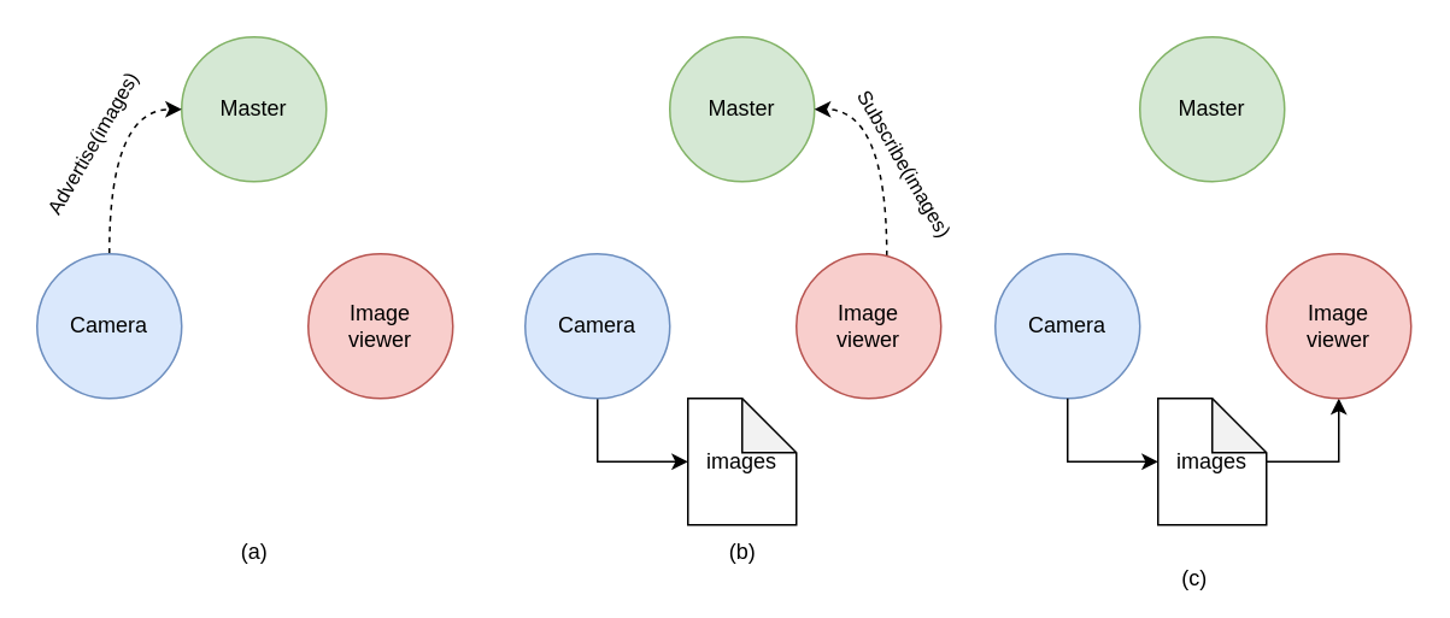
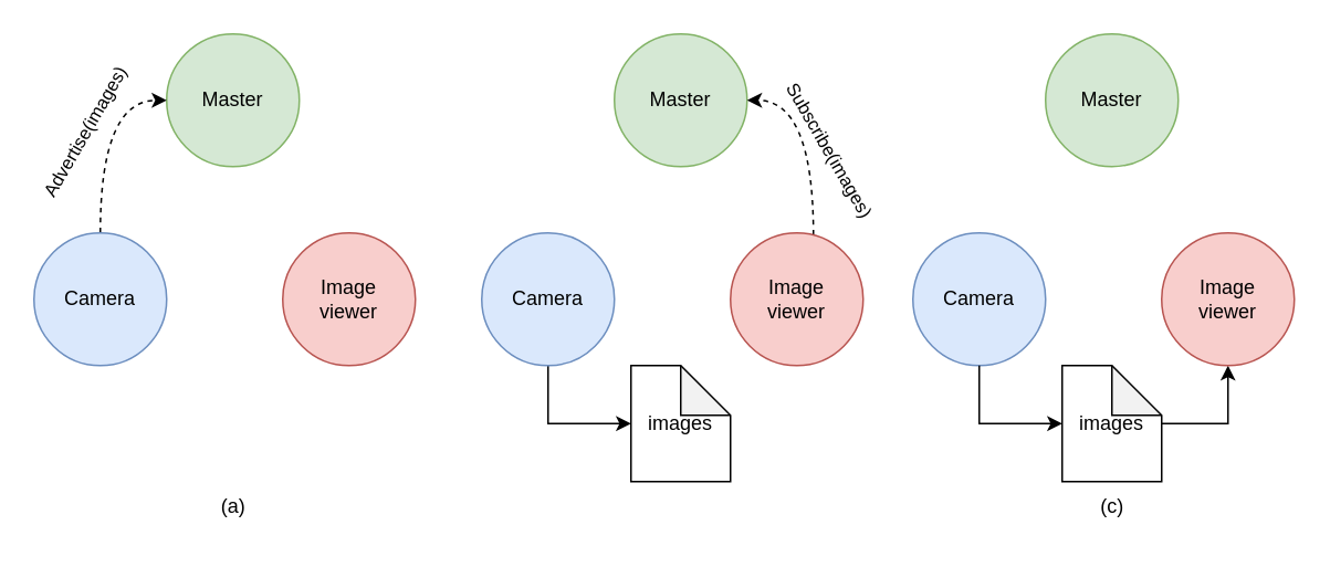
- <mxCell id="21" value="(b)" style="text;html=1;align=center;verticalAlign=middle;resizable=0;points=[];autosize=1;strokeColor=none;fillColor=none;" vertex="1" parent="1"><mxGeometry x="390" y="290" width="40" height="30" as="geometry" /></mxCell>
- <mxCell id="22" value="(c)" style="text;html=1;align=center;verticalAlign=middle;resizable=0;points=[];autosize=1;strokeColor=none;fillColor=none;" vertex="1" parent="1"><mxGeometry x="640" y="305" width="40" height="30" as="geometry" /></mxCell>
+ <mxCell id="22" value="(c)" style="text;html=1;align=center;verticalAlign=middle;resizable=0;points=[];autosize=1;strokeColor=none;fillColor=none;" vertex="1" parent="1"><mxGeometry x="650" y="290" width="40" height="30" as="geometry" /></mxCell>
